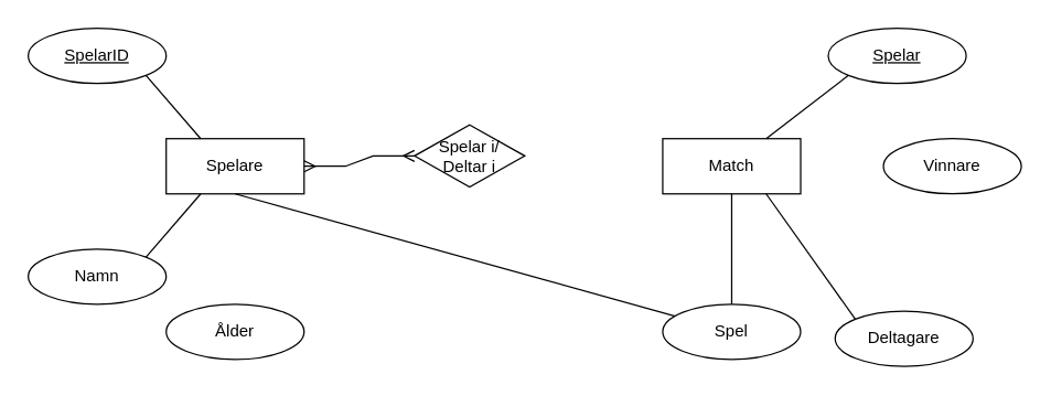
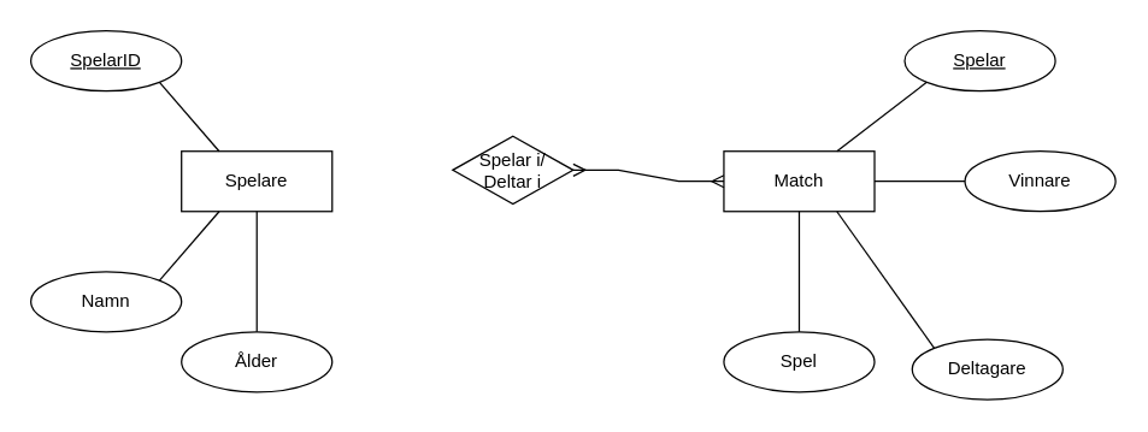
- <mxCell id="5" value="" style="edgeStyle=entityRelationEdgeStyle;fontSize=12;html=1;endArrow=ERmany;startArrow=ERmany;rounded=0;entryX=0;entryY=0.5;entryDx=0;entryDy=0;exitX=1;exitY=0.5;exitDx=0;exitDy=0;" edge="1" parent="1" source="2" target="4"><mxGeometry width="100" height="100" relative="1" as="geometry"><mxPoint x="230" y="290" as="sourcePoint" /><mxPoint x="330" y="190" as="targetPoint" /></mxGeometry></mxCell>
+ <mxCell id="6" value="" style="edgeStyle=entityRelationEdgeStyle;fontSize=12;html=1;endArrow=ERmany;startArrow=ERmany;rounded=0;entryX=0;entryY=0.5;entryDx=0;entryDy=0;exitX=1;exitY=0.5;exitDx=0;exitDy=0;" edge="1" parent="1" source="4" target="3"><mxGeometry width="100" height="100" relative="1" as="geometry"><mxPoint x="410" y="160" as="sourcePoint" /><mxPoint x="490" y="160" as="targetPoint" /></mxGeometry></mxCell>
+ <mxCell id="20" value="" style="endArrow=none;html=1;rounded=0;exitX=1;exitY=0.5;exitDx=0;exitDy=0;entryX=0;entryY=0.5;entryDx=0;entryDy=0;" edge="1" parent="1" source="3" target="19"><mxGeometry relative="1" as="geometry"><mxPoint x="180" y="150" as="sourcePoint" /><mxPoint x="180" y="230" as="targetPoint" /></mxGeometry></mxCell>
- <mxCell id="15" value="" style="endArrow=none;html=1;rounded=0;exitX=0.5;exitY=1;exitDx=0;exitDy=0;" edge="1" parent="1" source="2" target="12"><mxGeometry relative="1" as="geometry"><mxPoint x="145" y="94" as="sourcePoint" /><mxPoint x="185" y="140" as="targetPoint" /></mxGeometry></mxCell>
+ <mxCell id="15" value="" style="endArrow=none;html=1;rounded=0;exitX=0.5;exitY=1;exitDx=0;exitDy=0;entryX=0.5;entryY=0;entryDx=0;entryDy=0;" edge="1" parent="1" source="2" target="11"><mxGeometry relative="1" as="geometry"><mxPoint x="145" y="94" as="sourcePoint" /><mxPoint x="185" y="140" as="targetPoint" /></mxGeometry></mxCell>
